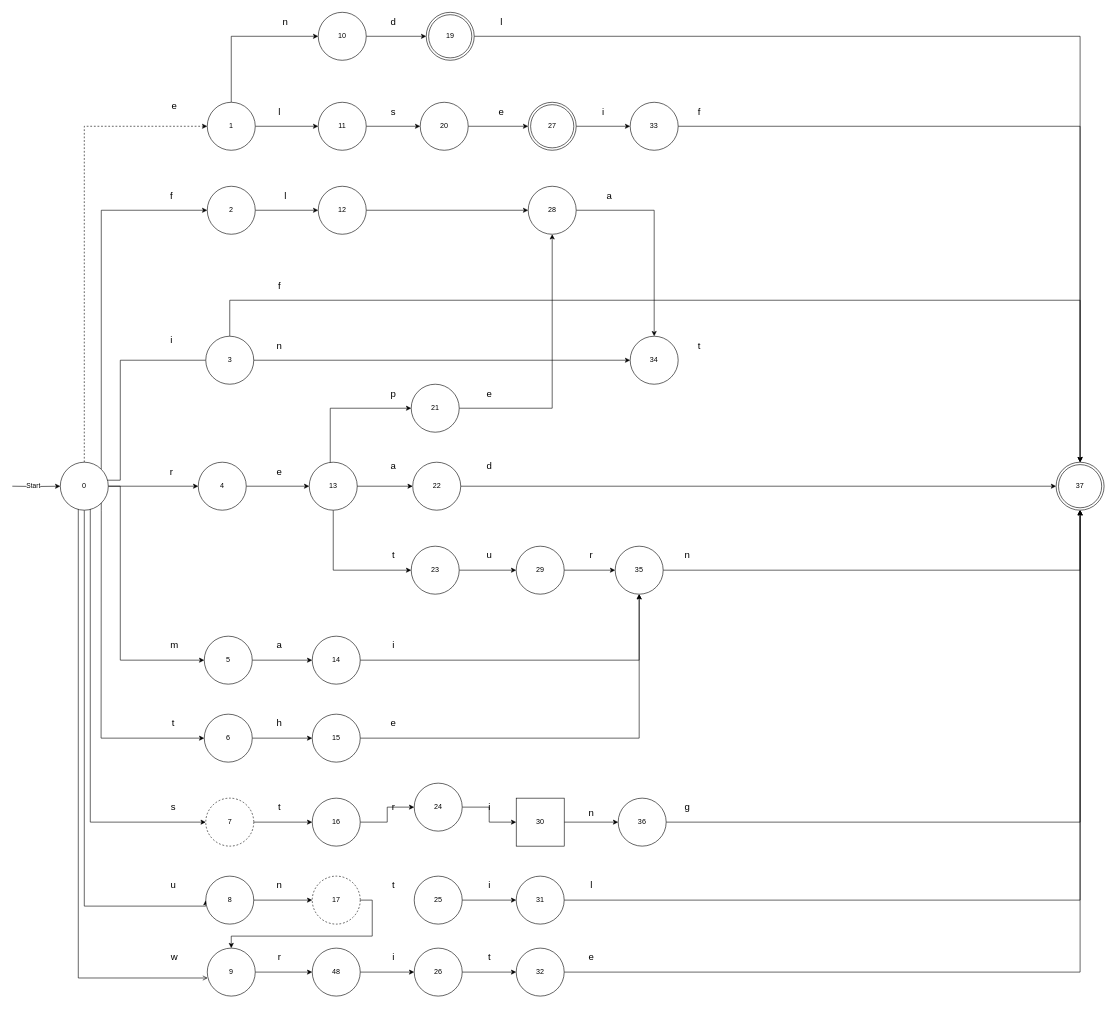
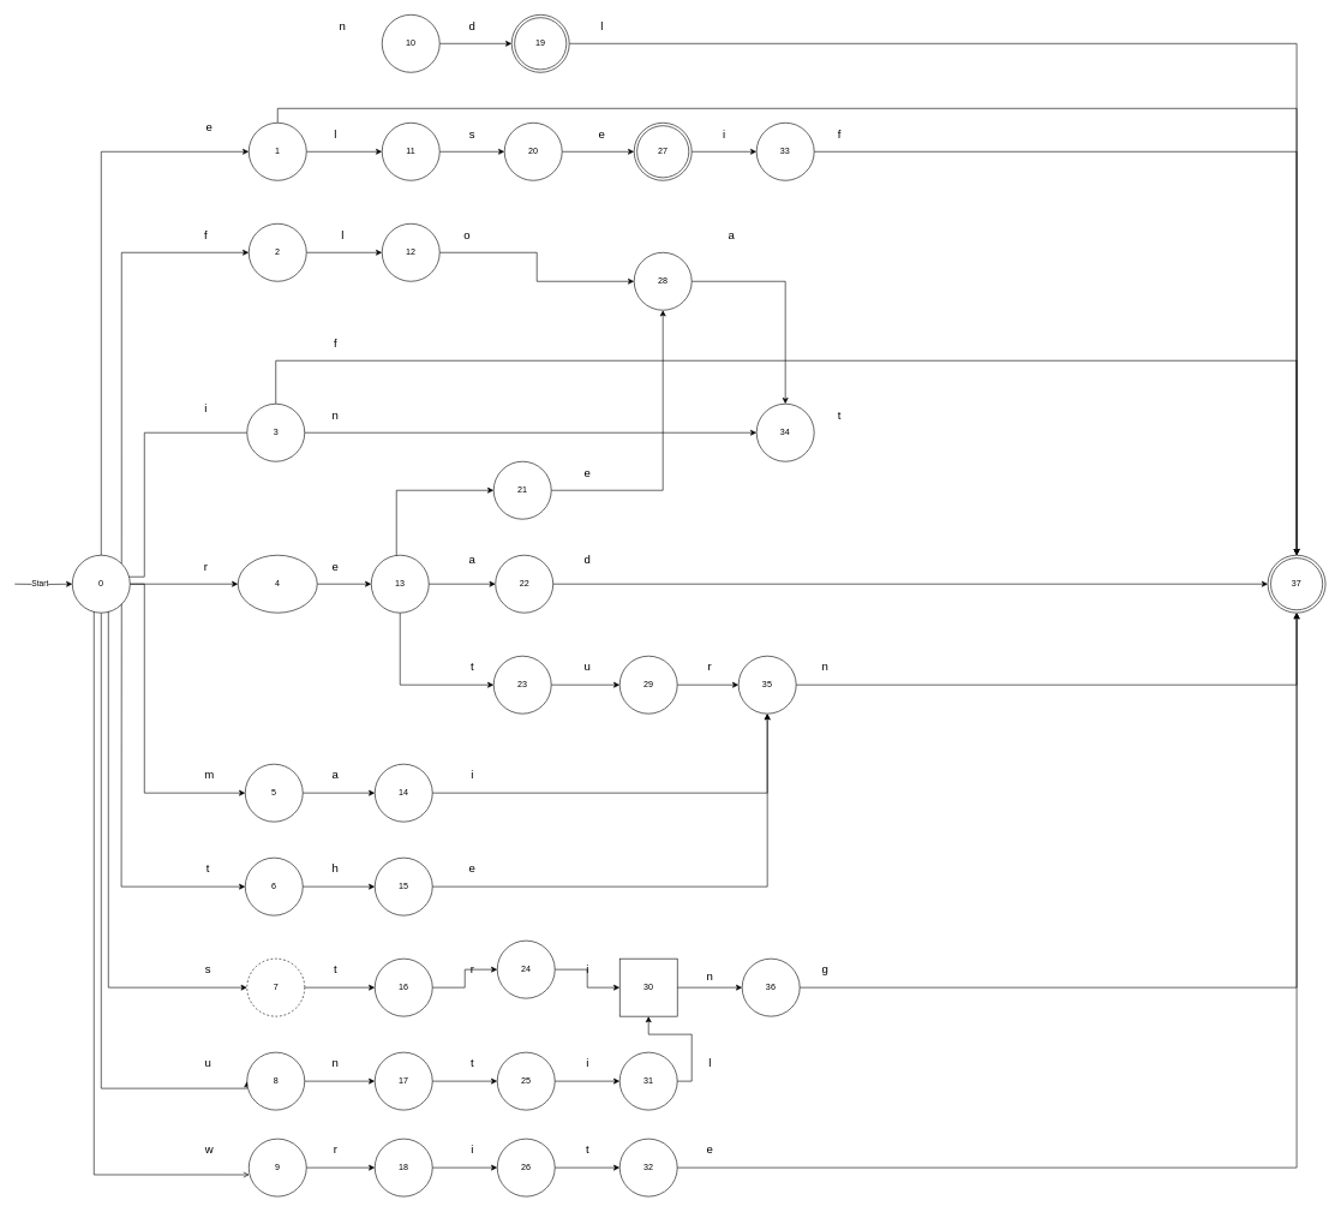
- <mxCell id="24" style="edgeStyle=orthogonalEdgeStyle;rounded=0;orthogonalLoop=1;jettySize=auto;html=1;exitX=0.5;exitY=0;exitDx=0;exitDy=0;entryX=0;entryY=0.5;entryDx=0;entryDy=0;" edge="1" parent="1" source="25" target="34"><mxGeometry relative="1" as="geometry" /></mxCell>
+ <mxCell id="24" style="edgeStyle=orthogonalEdgeStyle;rounded=0;orthogonalLoop=1;jettySize=auto;html=1;exitX=0.5;exitY=0;exitDx=0;exitDy=0;" edge="1" parent="1" source="25" target="130"><mxGeometry relative="1" as="geometry" /></mxCell>
+ <mxCell id="55" value="o" style="text;html=1;align=center;verticalAlign=middle;resizable=0;points=[];autosize=1;strokeColor=none;fillColor=none;fontSize=16;" vertex="1" parent="1"><mxGeometry x="632.5" y="310" width="30" height="30" as="geometry" /></mxCell>
- <mxCell id="53" value="28" style="ellipse;whiteSpace=wrap;html=1;aspect=fixed;" vertex="1" parent="1"><mxGeometry x="880" y="310" width="80" height="80" as="geometry" /></mxCell>
+ <mxCell id="53" value="28" style="ellipse;whiteSpace=wrap;html=1;aspect=fixed;" vertex="1" parent="1"><mxGeometry x="880" y="350" width="80" height="80" as="geometry" /></mxCell>
- <mxCell id="5" style="edgeStyle=orthogonalEdgeStyle;rounded=0;orthogonalLoop=1;jettySize=auto;html=1;exitX=0.5;exitY=0;exitDx=0;exitDy=0;entryX=0;entryY=0.5;entryDx=0;entryDy=0;dashed=1;" edge="1" parent="1" source="12" target="25"><mxGeometry relative="1" as="geometry" /></mxCell>
+ <mxCell id="5" style="edgeStyle=orthogonalEdgeStyle;rounded=0;orthogonalLoop=1;jettySize=auto;html=1;exitX=0.5;exitY=0;exitDx=0;exitDy=0;entryX=0;entryY=0.5;entryDx=0;entryDy=0;" edge="1" parent="1" source="12" target="25"><mxGeometry relative="1" as="geometry" /></mxCell>
- <mxCell id="72" value="p" style="text;html=1;align=center;verticalAlign=middle;resizable=0;points=[];autosize=1;strokeColor=none;fillColor=none;fontSize=16;" vertex="1" parent="1"><mxGeometry x="640" y="640" width="30" height="30" as="geometry" /></mxCell>
- <mxCell id="27" value="4" style="ellipse;whiteSpace=wrap;html=1;aspect=fixed;" vertex="1" parent="1"><mxGeometry x="330" y="770" width="80" height="80" as="geometry" /></mxCell>
+ <mxCell id="27" value="4" style="ellipse;whiteSpace=wrap;html=1;aspect=fixed;" vertex="1" parent="1"><mxGeometry x="330" y="770" width="110" height="80" as="geometry" /></mxCell>
- <mxCell id="107" value="17" style="ellipse;whiteSpace=wrap;html=1;aspect=fixed;dashed=1;" vertex="1" parent="1"><mxGeometry x="520" y="1460" width="80" height="80" as="geometry" /></mxCell>
+ <mxCell id="107" value="17" style="ellipse;whiteSpace=wrap;html=1;aspect=fixed;" vertex="1" parent="1"><mxGeometry x="520" y="1460" width="80" height="80" as="geometry" /></mxCell>
- <mxCell id="110" style="edgeStyle=orthogonalEdgeStyle;rounded=0;orthogonalLoop=1;jettySize=auto;html=1;exitX=1;exitY=0.5;exitDx=0;exitDy=0;" edge="1" source="111" target="130" parent="1"><mxGeometry relative="1" as="geometry"><mxPoint x="1035" y="1460" as="targetPoint" /></mxGeometry></mxCell>
+ <mxCell id="110" style="edgeStyle=orthogonalEdgeStyle;rounded=0;orthogonalLoop=1;jettySize=auto;html=1;exitX=1;exitY=0.5;exitDx=0;exitDy=0;" edge="1" source="111" target="95" parent="1"><mxGeometry relative="1" as="geometry"><mxPoint x="1035" y="1460" as="targetPoint" /></mxGeometry></mxCell>
- <mxCell id="106" style="edgeStyle=orthogonalEdgeStyle;rounded=0;orthogonalLoop=1;jettySize=auto;html=1;exitX=1;exitY=0.5;exitDx=0;exitDy=0;" edge="1" source="107" target="118" parent="1"><mxGeometry relative="1" as="geometry" /></mxCell>
+ <mxCell id="106" style="edgeStyle=orthogonalEdgeStyle;rounded=0;orthogonalLoop=1;jettySize=auto;html=1;exitX=1;exitY=0.5;exitDx=0;exitDy=0;entryX=0;entryY=0.5;entryDx=0;entryDy=0;" edge="1" source="107" target="109" parent="1"><mxGeometry relative="1" as="geometry" /></mxCell>
- <mxCell id="120" value="48" style="ellipse;whiteSpace=wrap;html=1;aspect=fixed;" vertex="1" parent="1"><mxGeometry x="520" y="1580" width="80" height="80" as="geometry" /></mxCell>
+ <mxCell id="120" value="18" style="ellipse;whiteSpace=wrap;html=1;aspect=fixed;" vertex="1" parent="1"><mxGeometry x="520" y="1580" width="80" height="80" as="geometry" /></mxCell>
